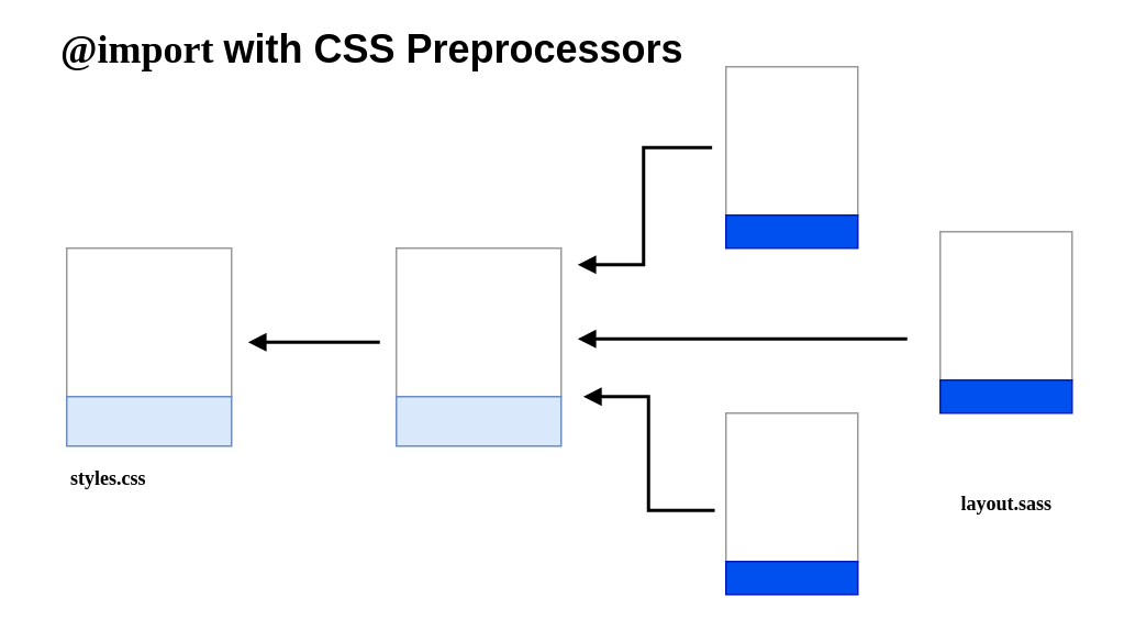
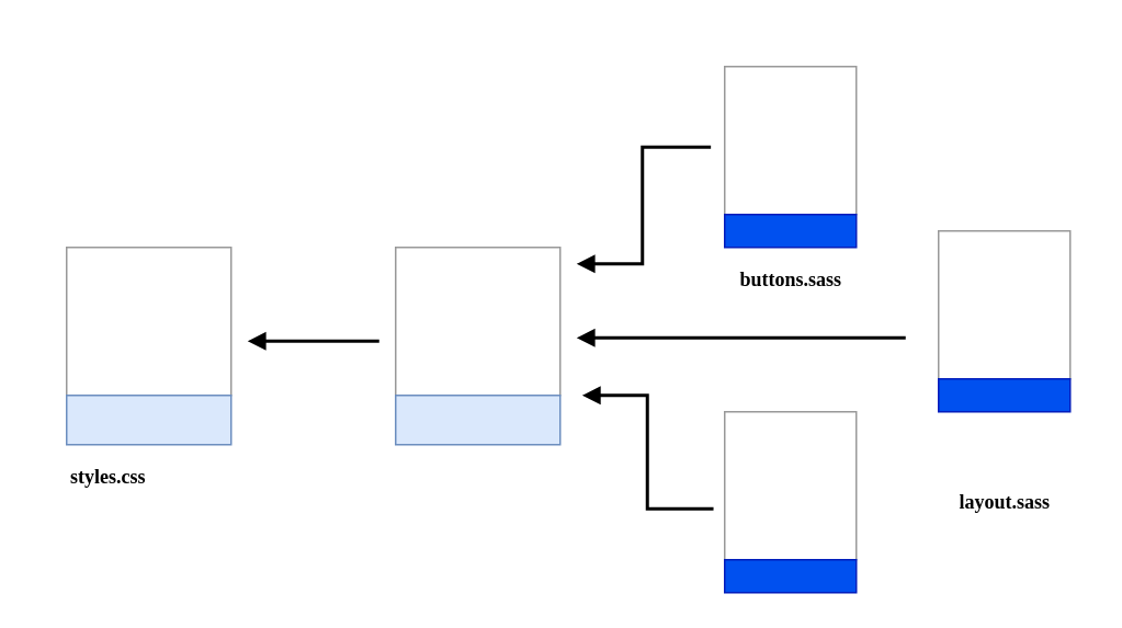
- <mxCell id="19" value="&lt;font style=&quot;font-size: 24px&quot;&gt;&lt;b&gt;&lt;font face=&quot;Lucida Console&quot;&gt;&lt;font&gt;@import&lt;/font&gt; &lt;/font&gt;&lt;font&gt;with CSS Preprocessors&lt;/font&gt;&lt;/b&gt;&lt;/font&gt;" style="text;html=1;resizable=0;autosize=1;align=center;verticalAlign=middle;points=[];fillColor=none;strokeColor=none;rounded=0;" vertex="1" parent="1"><mxGeometry x="20" y="20" width="410" height="20" as="geometry" /></mxCell>
+ <mxCell id="14" value="&lt;font face=&quot;Lucida Console&quot;&gt;buttons.sass&lt;/font&gt;" style="text;html=1;resizable=0;autosize=1;align=center;verticalAlign=middle;points=[];fillColor=none;strokeColor=none;rounded=0;fontStyle=1" vertex="1" parent="1"><mxGeometry x="425" y="160" width="110" height="20" as="geometry" /></mxCell>
